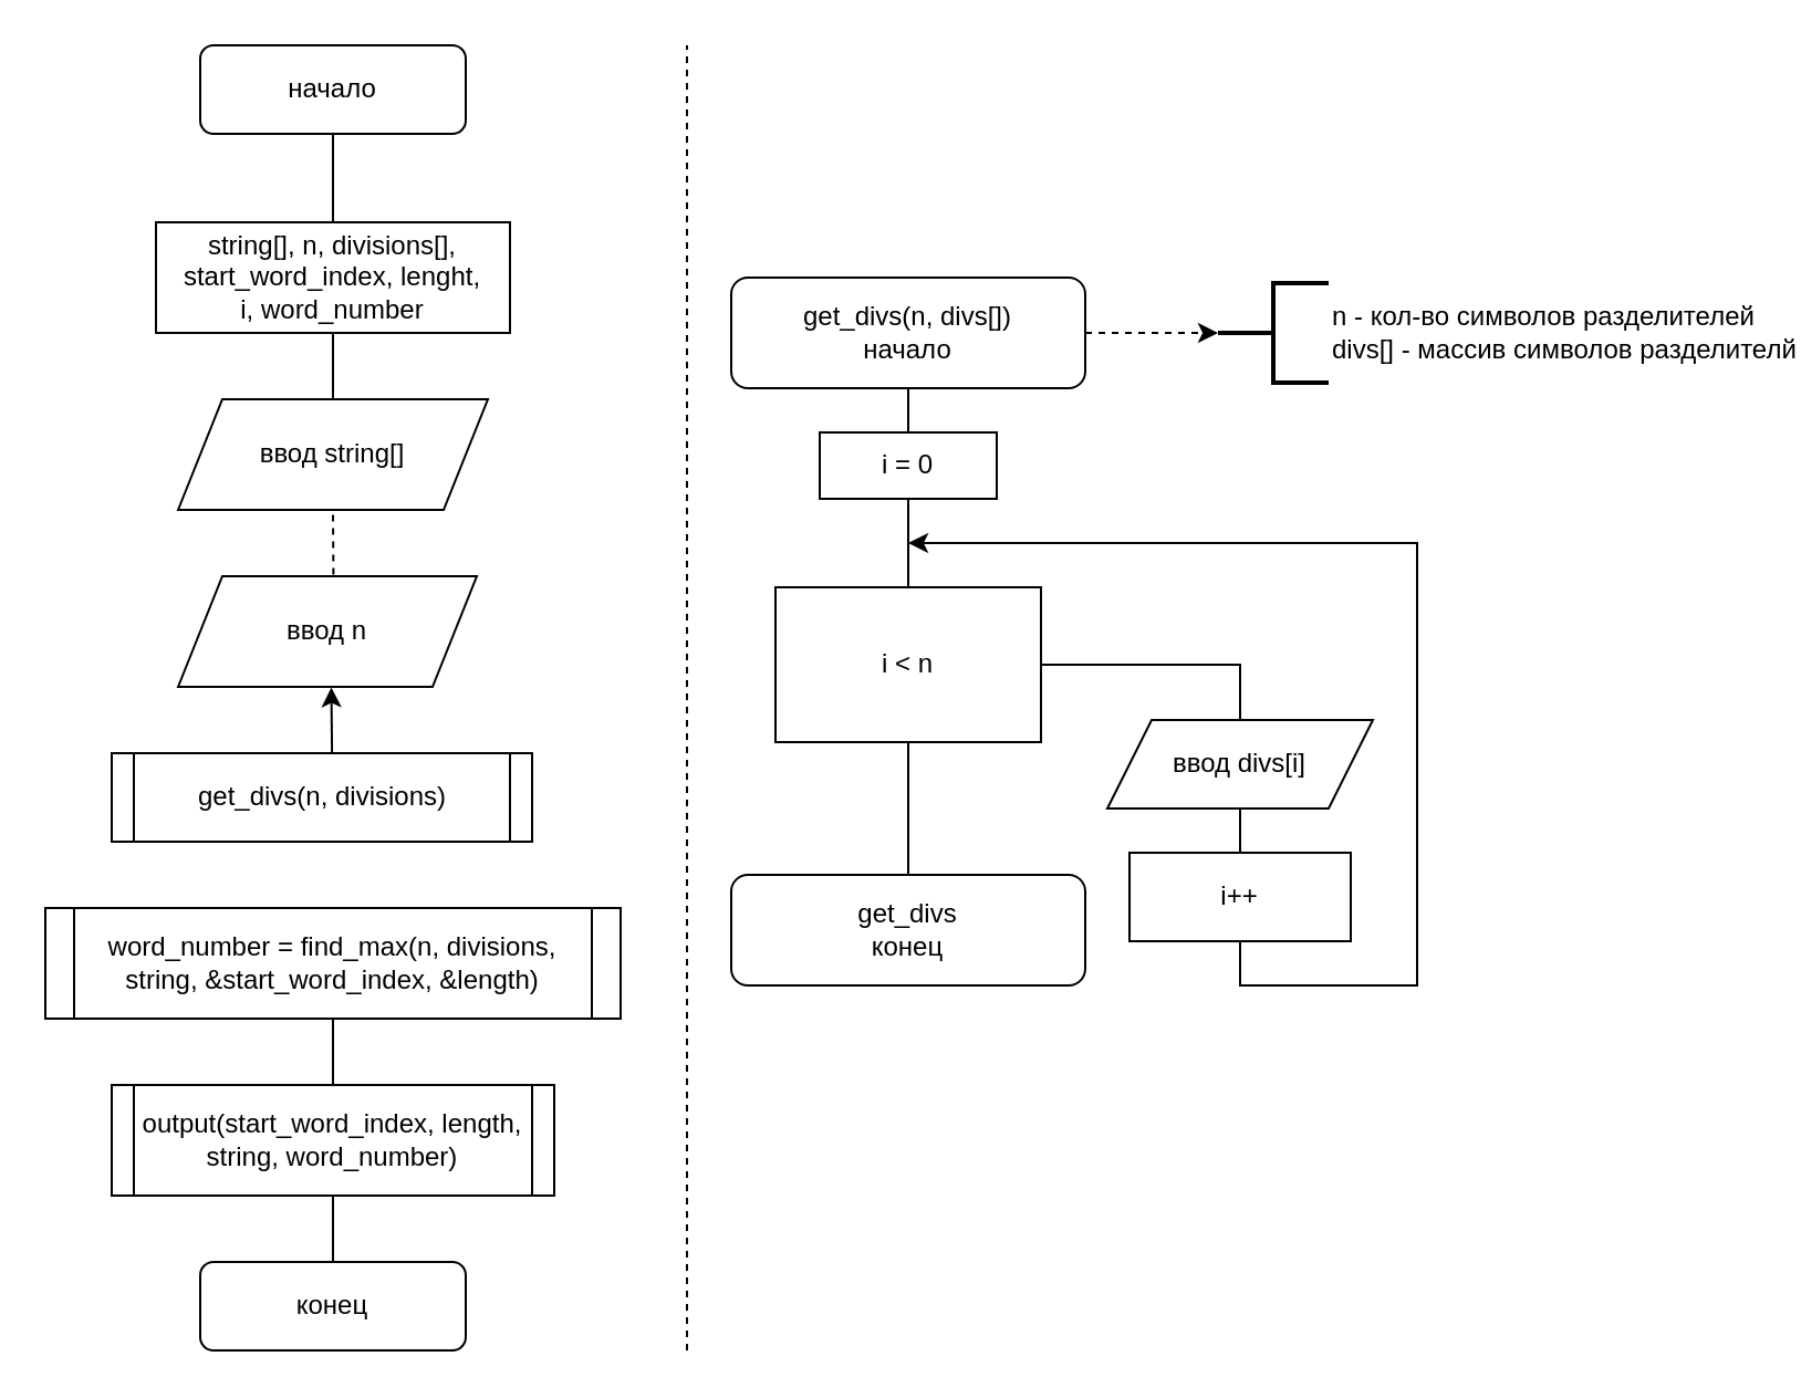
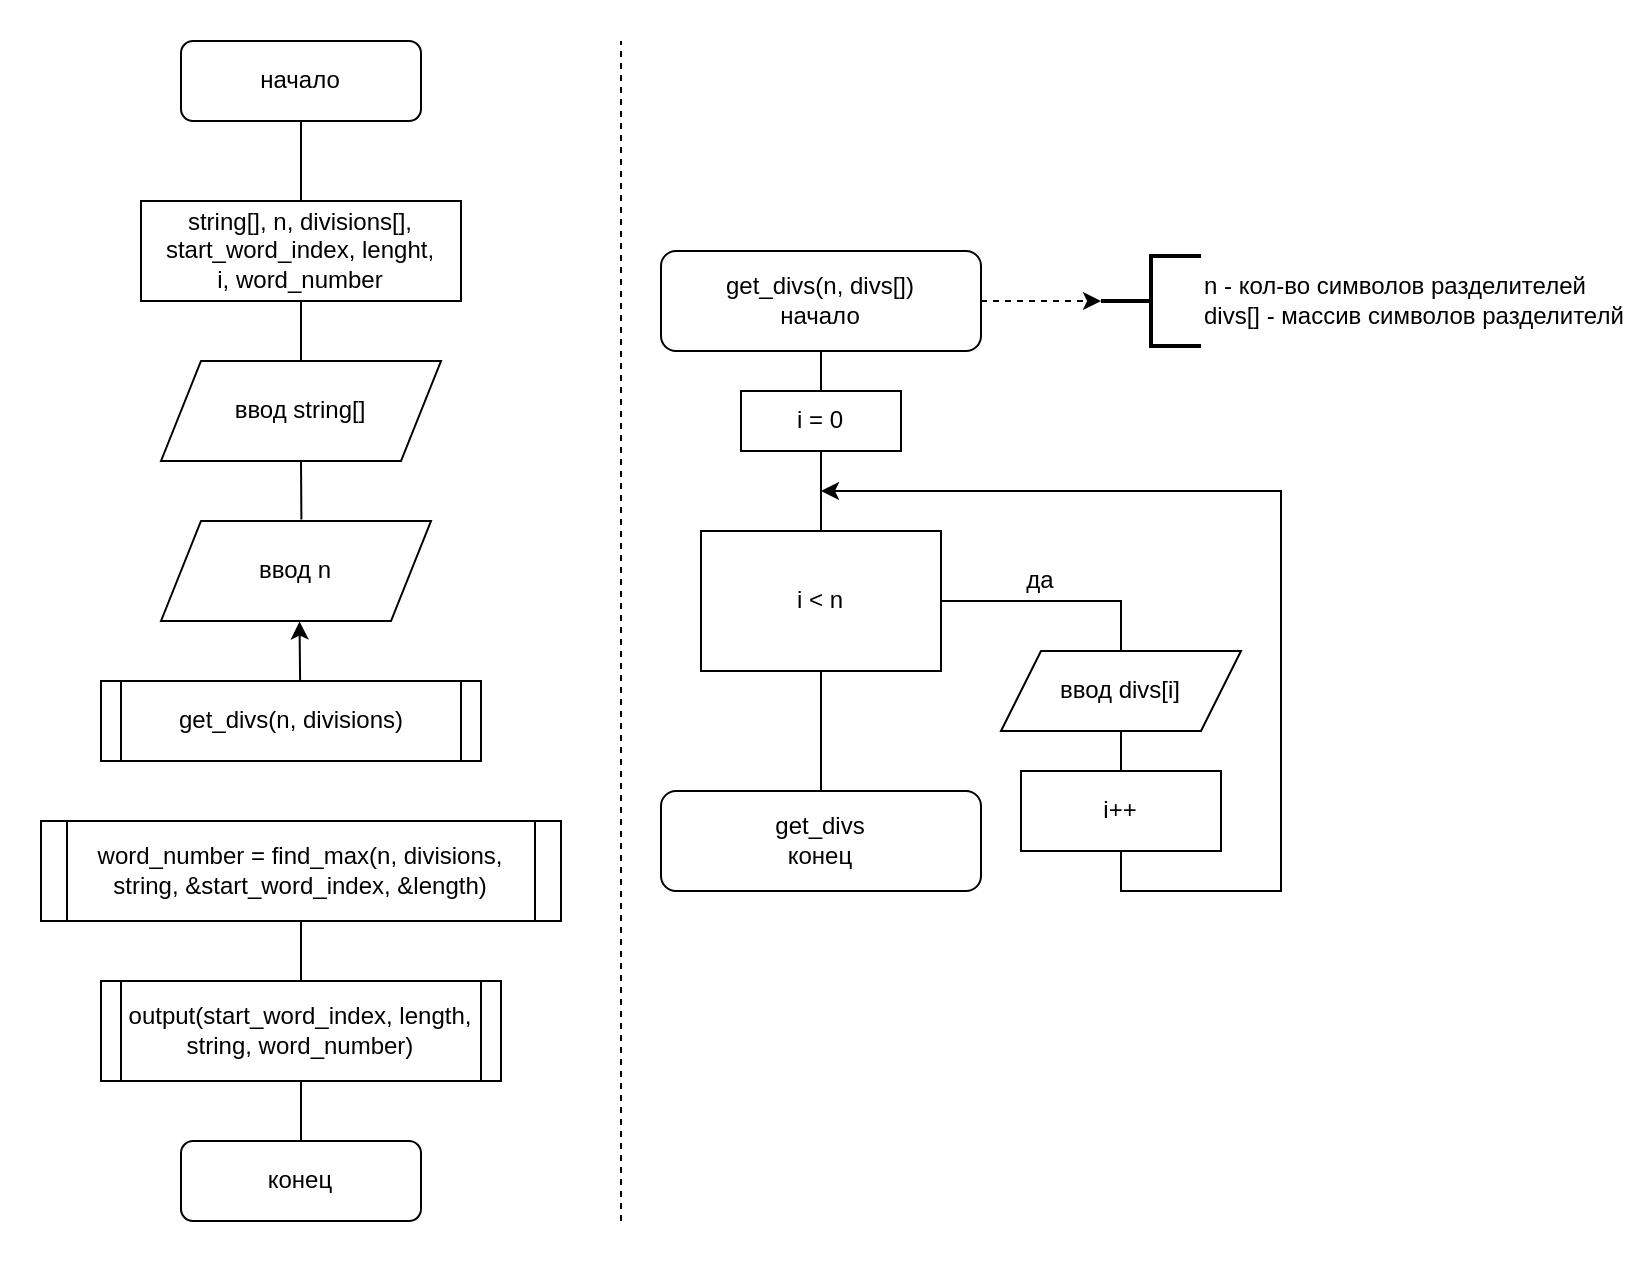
- <mxCell id="7" value="" style="endArrow=none;html=1;rounded=0;entryX=0.5;entryY=1;entryDx=0;entryDy=0;exitX=0.52;exitY=-0.015;exitDx=0;exitDy=0;exitPerimeter=0;dashed=1;" parent="1" source="8" target="6" edge="1"><mxGeometry width="50" height="50" relative="1" as="geometry"><mxPoint x="150" y="250" as="sourcePoint" /><mxPoint x="490" y="220" as="targetPoint" /></mxGeometry></mxCell>
+ <mxCell id="7" value="" style="endArrow=none;html=1;rounded=0;entryX=0.5;entryY=1;entryDx=0;entryDy=0;exitX=0.52;exitY=-0.015;exitDx=0;exitDy=0;exitPerimeter=0;" parent="1" source="8" target="6" edge="1"><mxGeometry width="50" height="50" relative="1" as="geometry"><mxPoint x="150" y="250" as="sourcePoint" /><mxPoint x="490" y="220" as="targetPoint" /></mxGeometry></mxCell>
+ <mxCell id="25" value="да" style="text;html=1;strokeColor=none;fillColor=none;align=center;verticalAlign=middle;whiteSpace=wrap;rounded=0;" vertex="1" parent="1"><mxGeometry x="490" y="275" width="60" height="30" as="geometry" /></mxCell>
